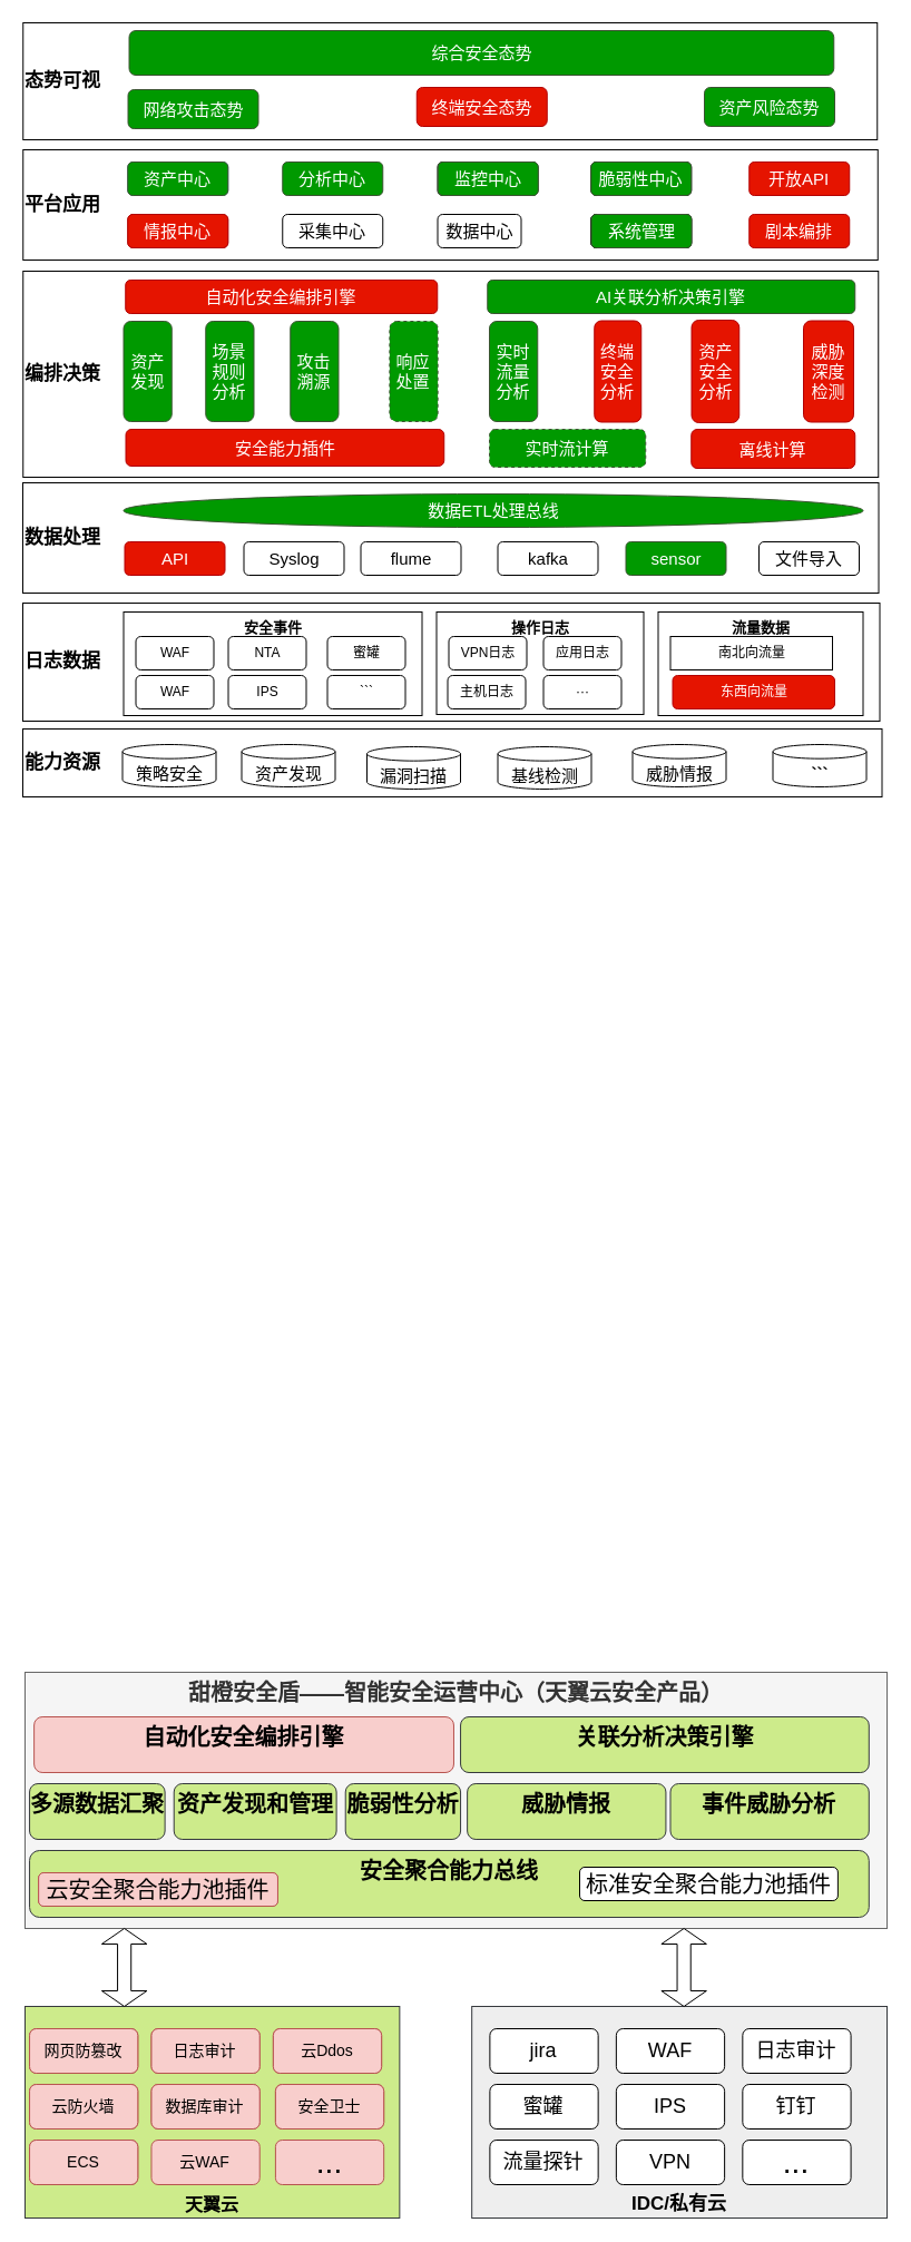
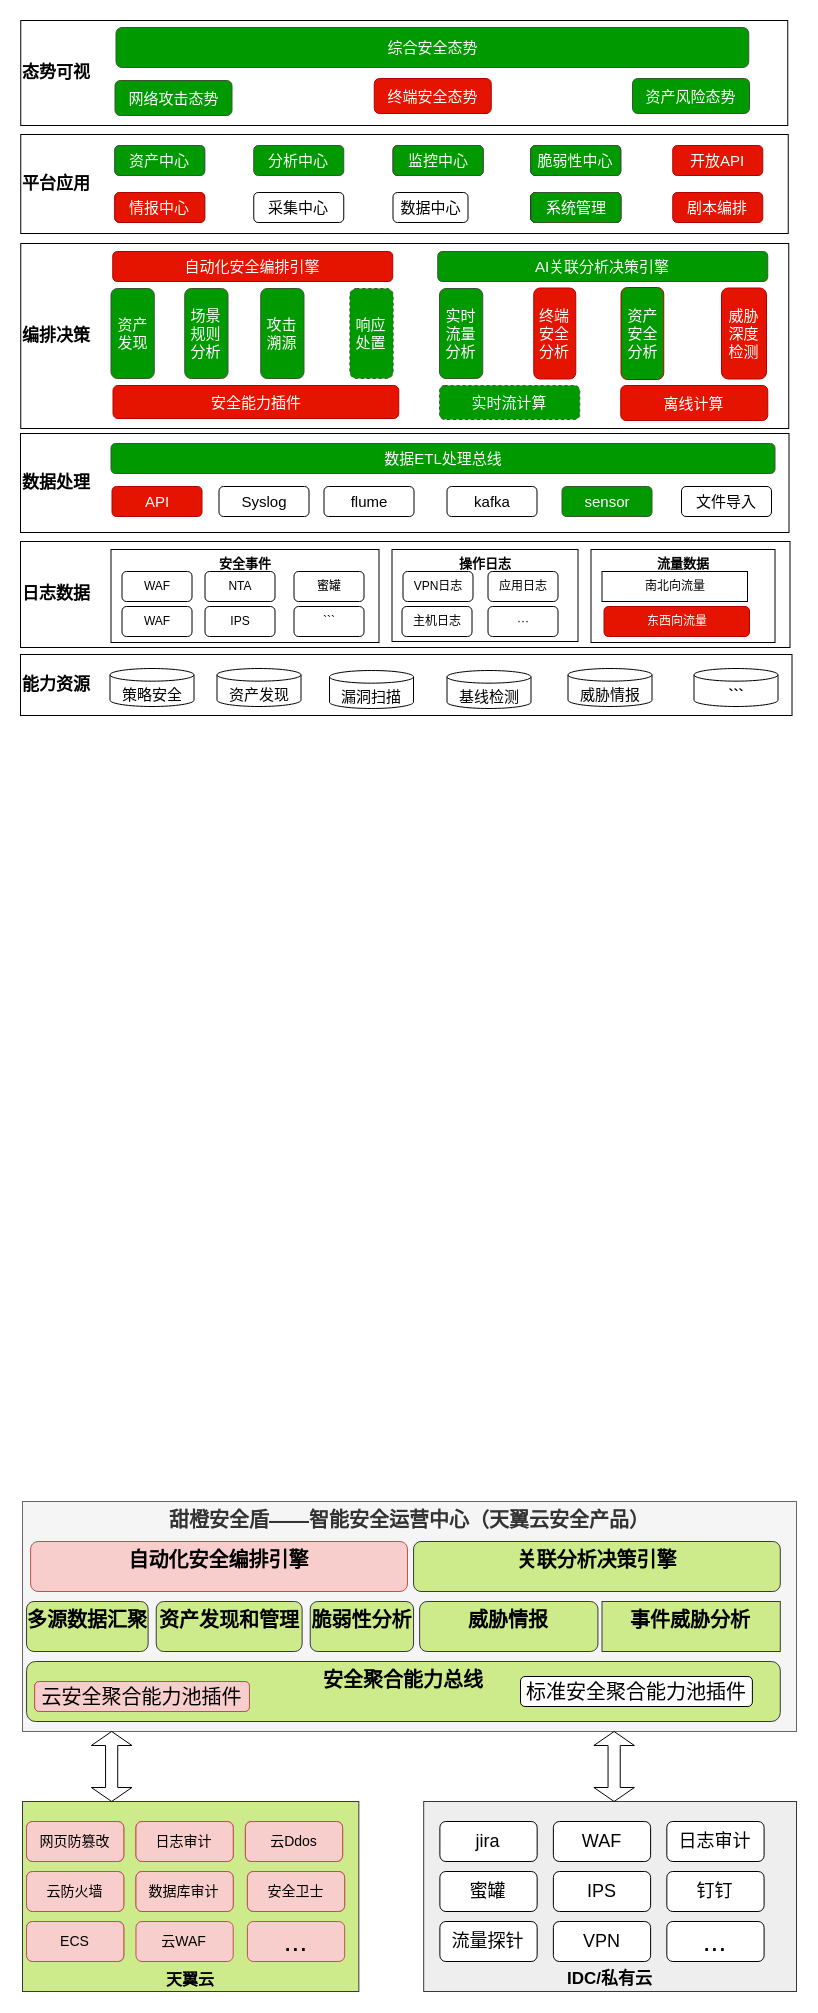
- <mxCell id="84" value="资产安全分析" style="rounded=1;whiteSpace=wrap;html=1;strokeWidth=1;fontSize=15;fillColor=#e51400;strokeColor=#B20000;fontColor=#ffffff;" vertex="1" parent="1"><mxGeometry x="620.5" y="287" width="42.75" height="92" as="geometry" /></mxCell>
+ <mxCell id="84" value="资产安全分析" style="rounded=1;whiteSpace=wrap;html=1;strokeWidth=1;fontSize=15;fillColor=#009900;strokeColor=#B20000;fontColor=#ffffff;" vertex="1" parent="1"><mxGeometry x="620.5" y="287" width="42.75" height="92" as="geometry" /></mxCell>
- <mxCell id="78" value="数据ETL处理总线" style="ellipse;whiteSpace=wrap;html=1;align=center;fillColor=#009900;strokeColor=#3A5431;fontSize=15;fontColor=#ffffff;fontStyle=0;" vertex="1" parent="1"><mxGeometry x="110.5" y="443" width="664" height="30" as="geometry" /></mxCell>
+ <mxCell id="78" value="数据ETL处理总线" style="rounded=1;whiteSpace=wrap;html=1;align=center;fillColor=#009900;strokeColor=#3A5431;fontSize=15;fontColor=#ffffff;fontStyle=0;" vertex="1" parent="1"><mxGeometry x="110.5" y="443" width="664" height="30" as="geometry" /></mxCell>
- <mxCell id="44" value="事件威胁分析" style="rounded=1;whiteSpace=wrap;html=1;fontSize=20;fillColor=#cdeb8b;strokeColor=#36393d;verticalAlign=top;fontStyle=1;" vertex="1" parent="15"><mxGeometry x="579.487" y="100" width="178.304" height="50" as="geometry" /></mxCell>
+ <mxCell id="44" value="事件威胁分析" style="whiteSpace=wrap;html=1;fontSize=20;fillColor=#cdeb8b;strokeColor=#36393d;verticalAlign=top;fontStyle=1;rounded=0;" vertex="1" parent="15"><mxGeometry x="579.487" y="100" width="178.304" height="50" as="geometry" /></mxCell>
